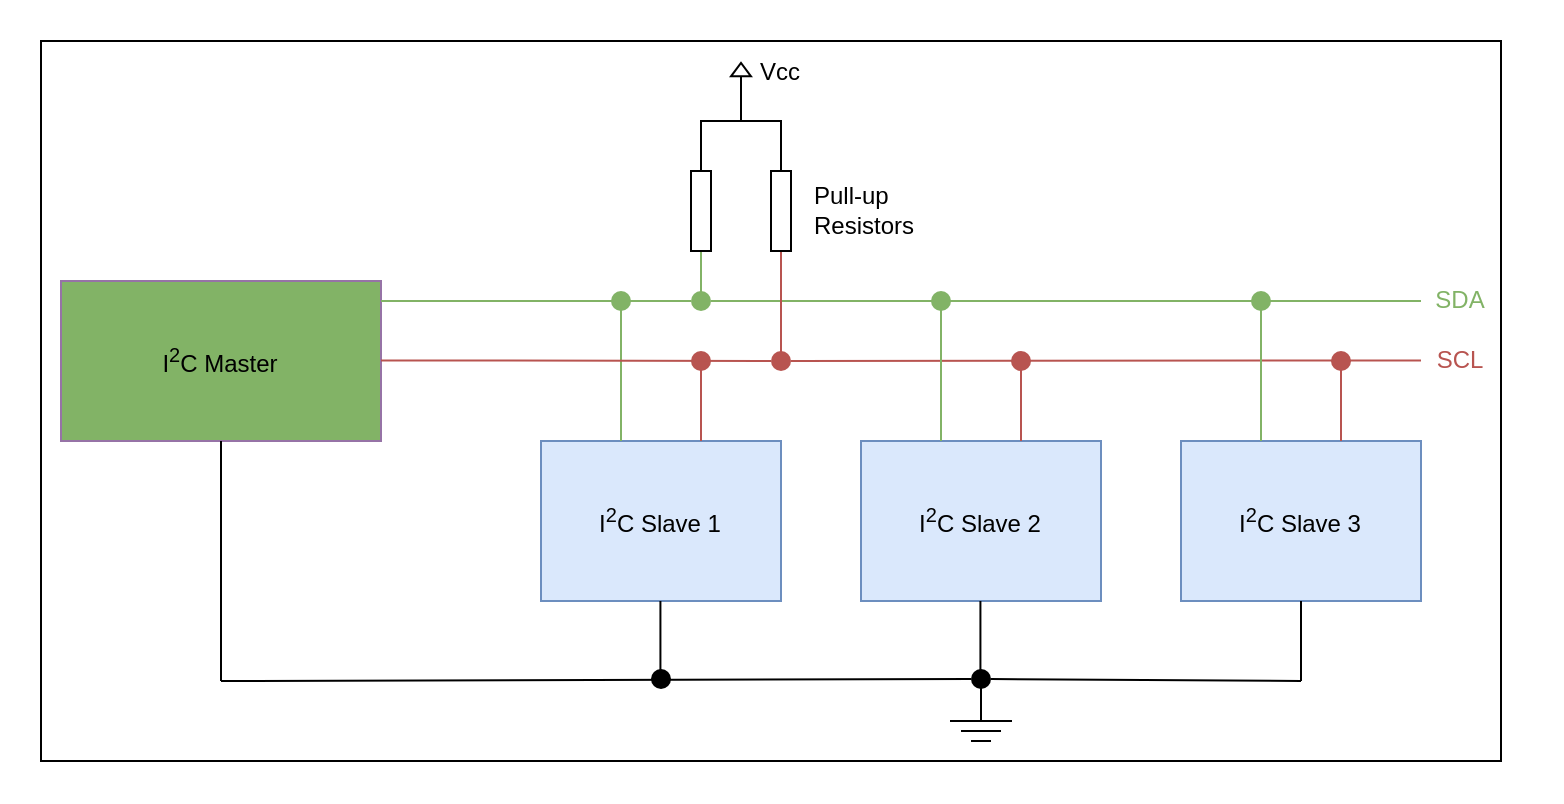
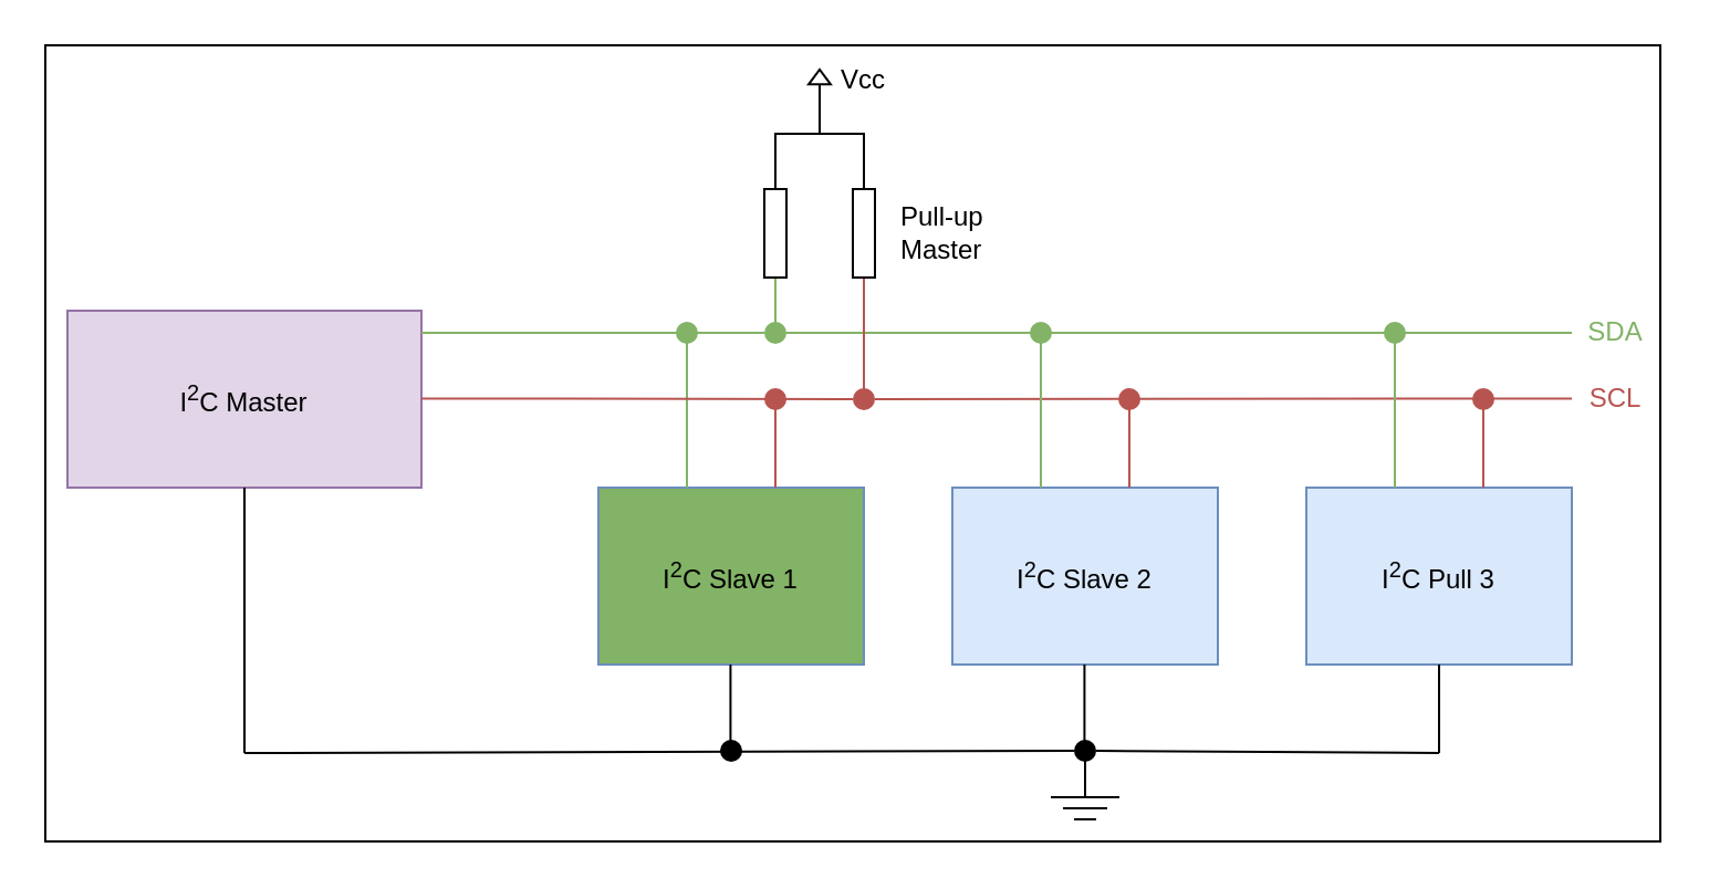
- <mxCell id="48" value="Pull-up&lt;div&gt;Resistors&lt;/div&gt;" style="text;html=1;align=left;verticalAlign=middle;whiteSpace=wrap;rounded=0;" vertex="1" parent="1"><mxGeometry x="405" y="90" width="60" height="30" as="geometry" /></mxCell>
+ <mxCell id="48" value="Pull-up&lt;div&gt;Master&lt;/div&gt;" style="text;html=1;align=left;verticalAlign=middle;whiteSpace=wrap;rounded=0;" vertex="1" parent="1"><mxGeometry x="405" y="90" width="60" height="30" as="geometry" /></mxCell>
- <mxCell id="3" value="I&lt;sup&gt;2&lt;/sup&gt;C Master" style="rounded=0;whiteSpace=wrap;html=1;fillColor=#82b366;strokeColor=#9673a6;" vertex="1" parent="1"><mxGeometry x="30" y="140" width="160" height="80" as="geometry" /></mxCell>
+ <mxCell id="3" value="I&lt;sup&gt;2&lt;/sup&gt;C Master" style="rounded=0;whiteSpace=wrap;html=1;fillColor=#e1d5e7;strokeColor=#9673a6;" vertex="1" parent="1"><mxGeometry x="30" y="140" width="160" height="80" as="geometry" /></mxCell>
- <mxCell id="4" value="I&lt;sup&gt;2&lt;/sup&gt;C Slave 1" style="rounded=0;whiteSpace=wrap;html=1;fillColor=#dae8fc;strokeColor=#6c8ebf;" vertex="1" parent="1"><mxGeometry x="270" y="220" width="120" height="80" as="geometry" /></mxCell>
+ <mxCell id="4" value="I&lt;sup&gt;2&lt;/sup&gt;C Slave 1" style="rounded=0;whiteSpace=wrap;html=1;fillColor=#82b366;strokeColor=#6c8ebf;" vertex="1" parent="1"><mxGeometry x="270" y="220" width="120" height="80" as="geometry" /></mxCell>
- <mxCell id="6" value="I&lt;sup&gt;2&lt;/sup&gt;C Slave 3" style="rounded=0;whiteSpace=wrap;html=1;fillColor=#dae8fc;strokeColor=#6c8ebf;" vertex="1" parent="1"><mxGeometry x="590" y="220" width="120" height="80" as="geometry" /></mxCell>
+ <mxCell id="6" value="I&lt;sup&gt;2&lt;/sup&gt;C Pull 3" style="rounded=0;whiteSpace=wrap;html=1;fillColor=#dae8fc;strokeColor=#6c8ebf;" vertex="1" parent="1"><mxGeometry x="590" y="220" width="120" height="80" as="geometry" /></mxCell>
